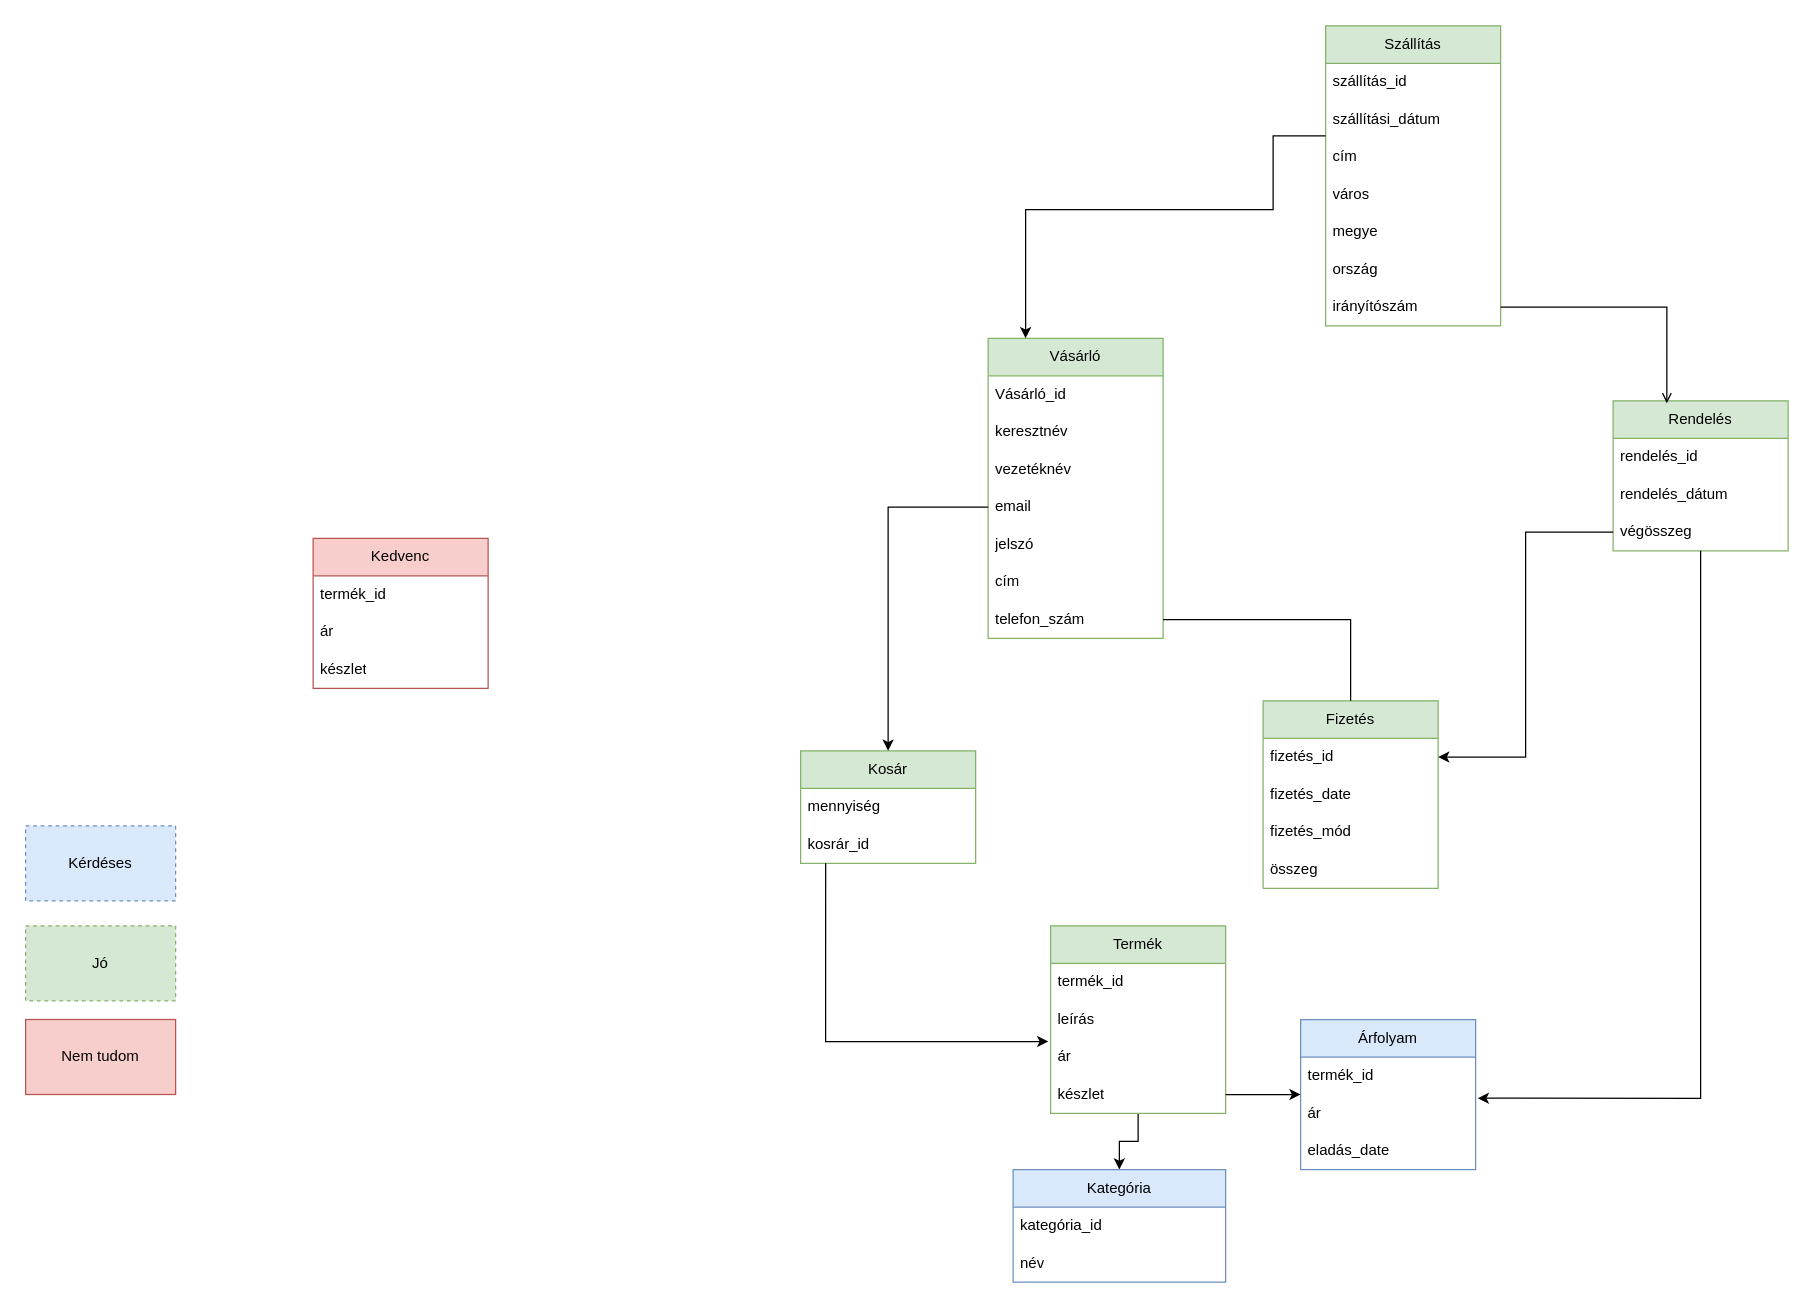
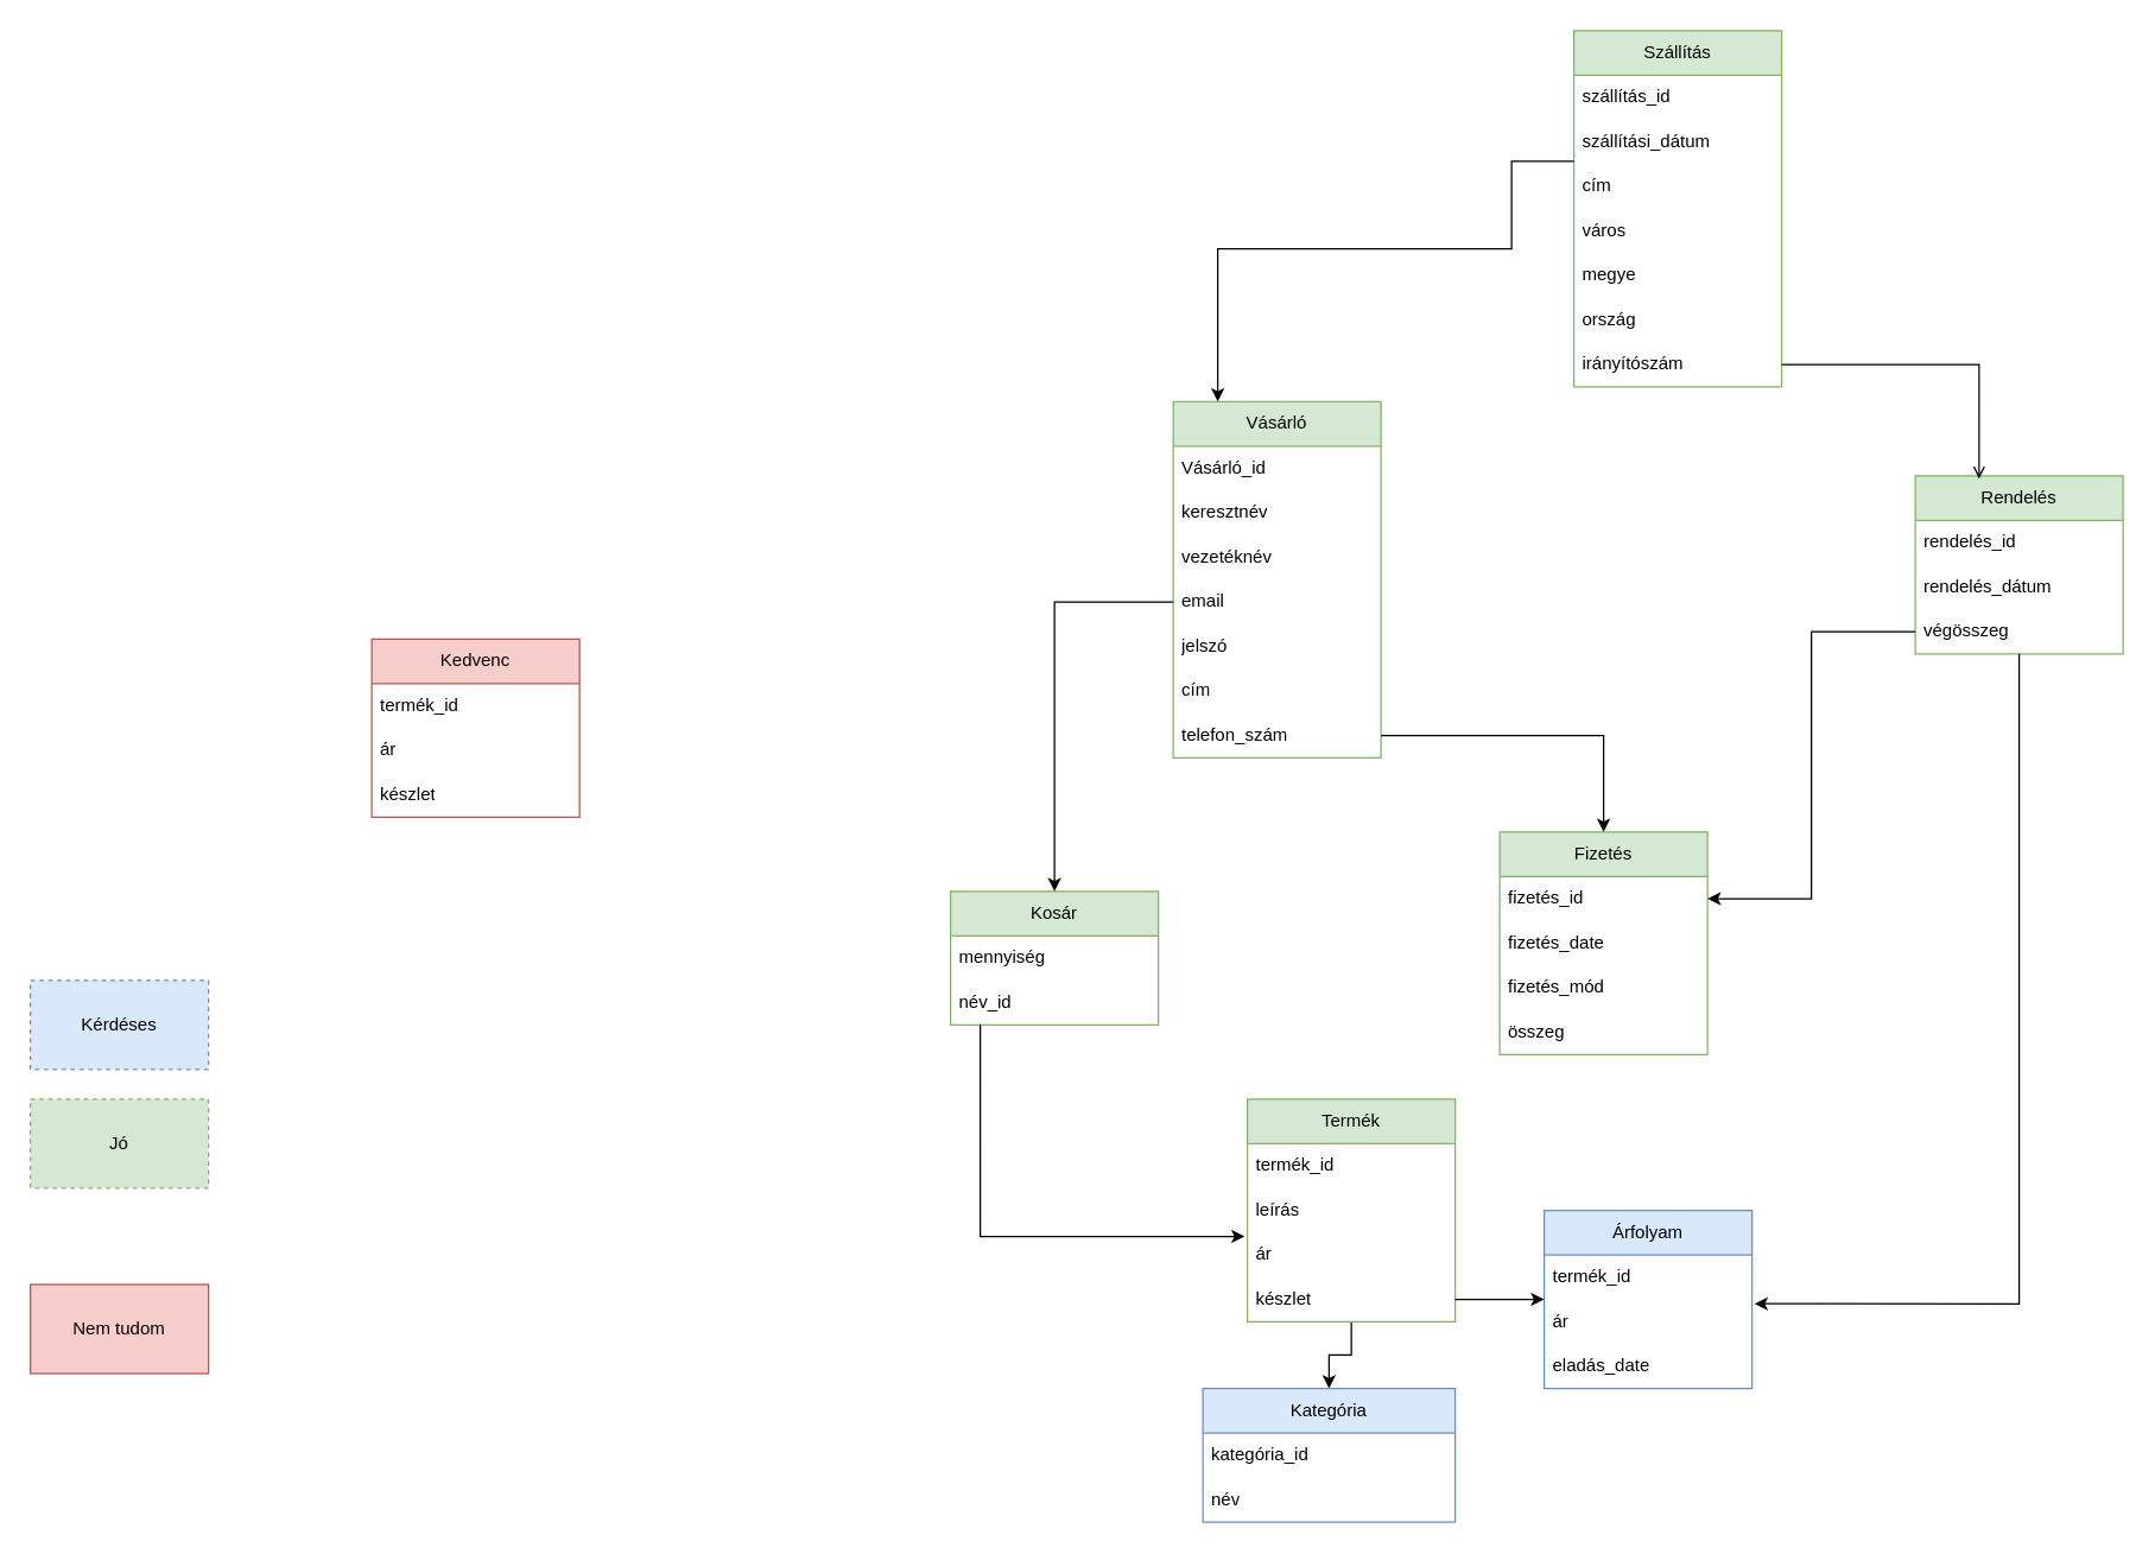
- <mxCell id="33" style="edgeStyle=orthogonalEdgeStyle;rounded=0;orthogonalLoop=1;jettySize=auto;html=1;endArrow=none;" parent="1" source="22" target="28" edge="1"><mxGeometry relative="1" as="geometry"><mxPoint x="990" y="670" as="targetPoint" /></mxGeometry></mxCell>
+ <mxCell id="33" style="edgeStyle=orthogonalEdgeStyle;rounded=0;orthogonalLoop=1;jettySize=auto;html=1;" parent="1" source="22" target="28" edge="1"><mxGeometry relative="1" as="geometry"><mxPoint x="990" y="670" as="targetPoint" /></mxGeometry></mxCell>
- <mxCell id="26" value="kosrár_id" style="text;strokeColor=none;fillColor=none;align=left;verticalAlign=middle;spacingLeft=4;spacingRight=4;overflow=hidden;points=[[0,0.5],[1,0.5]];portConstraint=eastwest;rotatable=0;whiteSpace=wrap;html=1;" parent="24" vertex="1"><mxGeometry y="60" width="140" height="30" as="geometry" /></mxCell>
+ <mxCell id="26" value="név_id" style="text;strokeColor=none;fillColor=none;align=left;verticalAlign=middle;spacingLeft=4;spacingRight=4;overflow=hidden;points=[[0,0.5],[1,0.5]];portConstraint=eastwest;rotatable=0;whiteSpace=wrap;html=1;" parent="24" vertex="1"><mxGeometry y="60" width="140" height="30" as="geometry" /></mxCell>
- <mxCell id="57" value="Nem tudom" style="whiteSpace=wrap;html=1;fillColor=#f8cecc;strokeColor=#b85450;" parent="1" vertex="1"><mxGeometry x="20" y="815" width="120" height="60" as="geometry" /></mxCell>
+ <mxCell id="57" value="Nem tudom" style="whiteSpace=wrap;html=1;fillColor=#f8cecc;strokeColor=#b85450;" parent="1" vertex="1"><mxGeometry x="20" y="865" width="120" height="60" as="geometry" /></mxCell>
